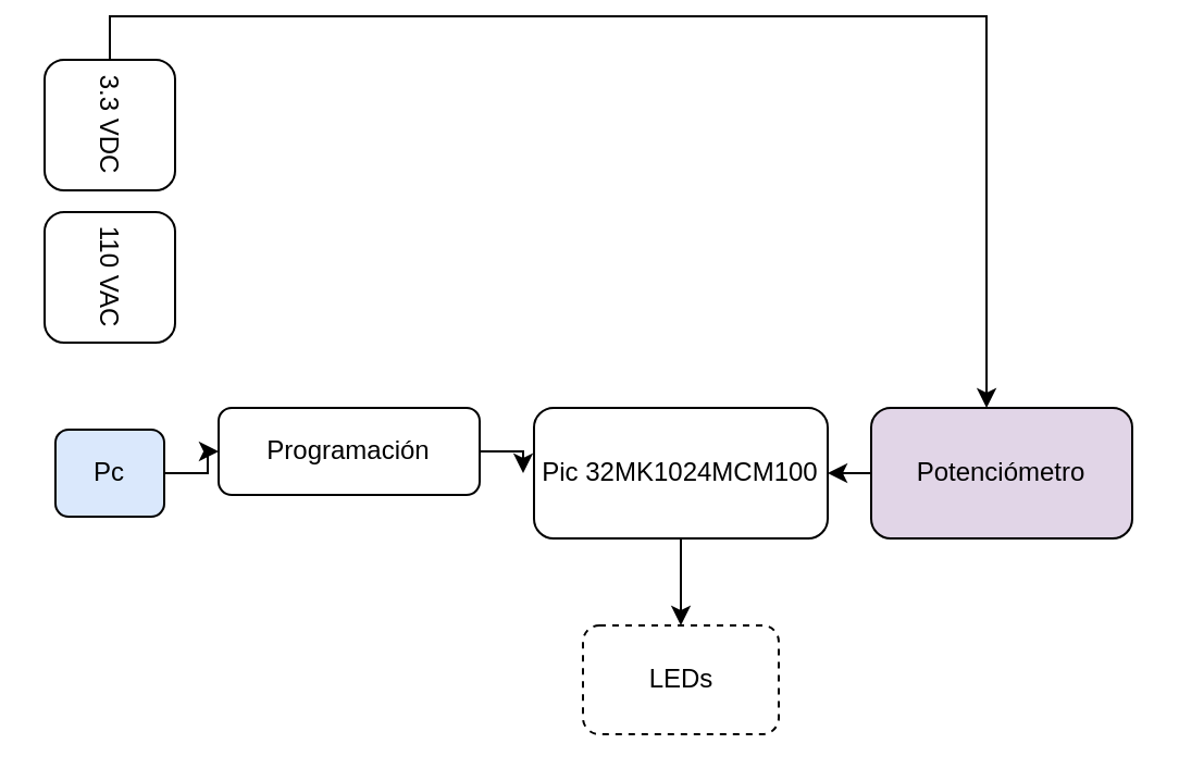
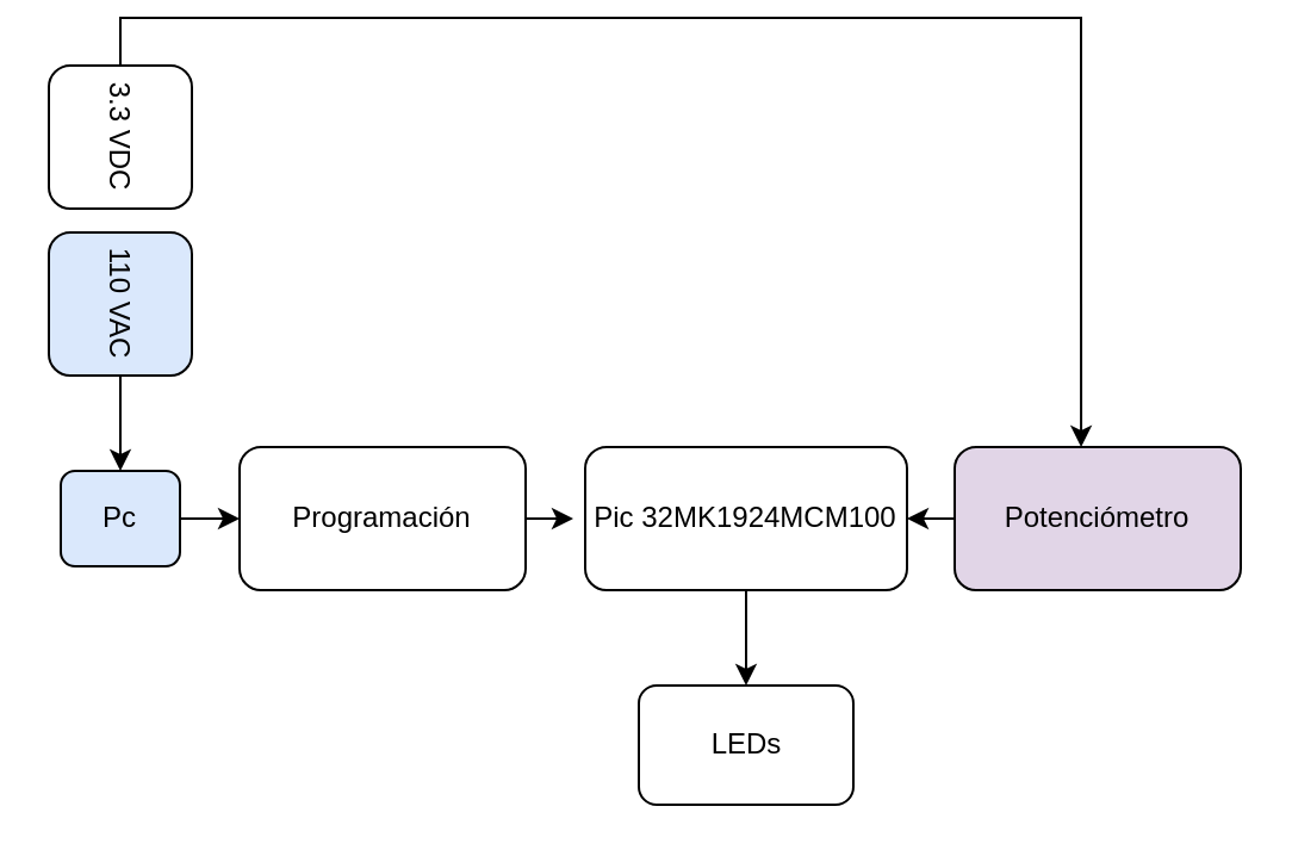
- <mxCell id="5" value="110 VAC" style="rounded=1;whiteSpace=wrap;html=1;rotation=90;" parent="1" vertex="1"><mxGeometry x="20" y="90" width="60" height="60" as="geometry" /></mxCell>
+ <mxCell id="5" value="110 VAC" style="rounded=1;whiteSpace=wrap;html=1;rotation=90;fillColor=#dae8fc;" parent="1" vertex="1"><mxGeometry x="20" y="90" width="60" height="60" as="geometry" /></mxCell>
+ <mxCell id="4" style="edgeStyle=orthogonalEdgeStyle;rounded=0;orthogonalLoop=1;jettySize=auto;html=1;exitX=1;exitY=0.5;exitDx=0;exitDy=0;entryX=0.5;entryY=0;entryDx=0;entryDy=0;" parent="1" source="5" target="14" edge="1"><mxGeometry relative="1" as="geometry" /></mxCell>
- <mxCell id="7" value="Programación" style="rounded=1;whiteSpace=wrap;html=1;" parent="1" vertex="1"><mxGeometry x="100" y="180" width="120" height="40" as="geometry" /></mxCell>
+ <mxCell id="7" value="Programación" style="rounded=1;whiteSpace=wrap;html=1;" parent="1" vertex="1"><mxGeometry x="100" y="180" width="120" height="60" as="geometry" /></mxCell>
- <mxCell id="9" value="Pic 32MK1024MCM100" style="rounded=1;whiteSpace=wrap;html=1;" parent="1" vertex="1"><mxGeometry x="245" y="180" width="135" height="60" as="geometry" /></mxCell>
+ <mxCell id="9" value="Pic 32MK1924MCM100" style="rounded=1;whiteSpace=wrap;html=1;" parent="1" vertex="1"><mxGeometry x="245" y="180" width="135" height="60" as="geometry" /></mxCell>
- <mxCell id="12" value="LEDs" style="rounded=1;whiteSpace=wrap;html=1;dashed=1;" parent="1" vertex="1"><mxGeometry x="267.5" y="280" width="90" height="50" as="geometry" /></mxCell>
+ <mxCell id="12" value="LEDs" style="rounded=1;whiteSpace=wrap;html=1;" parent="1" vertex="1"><mxGeometry x="267.5" y="280" width="90" height="50" as="geometry" /></mxCell>
